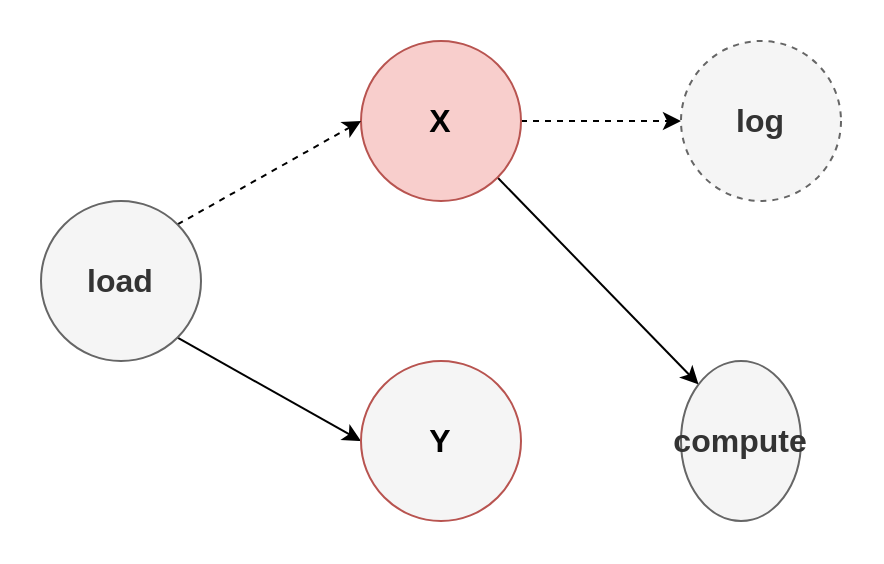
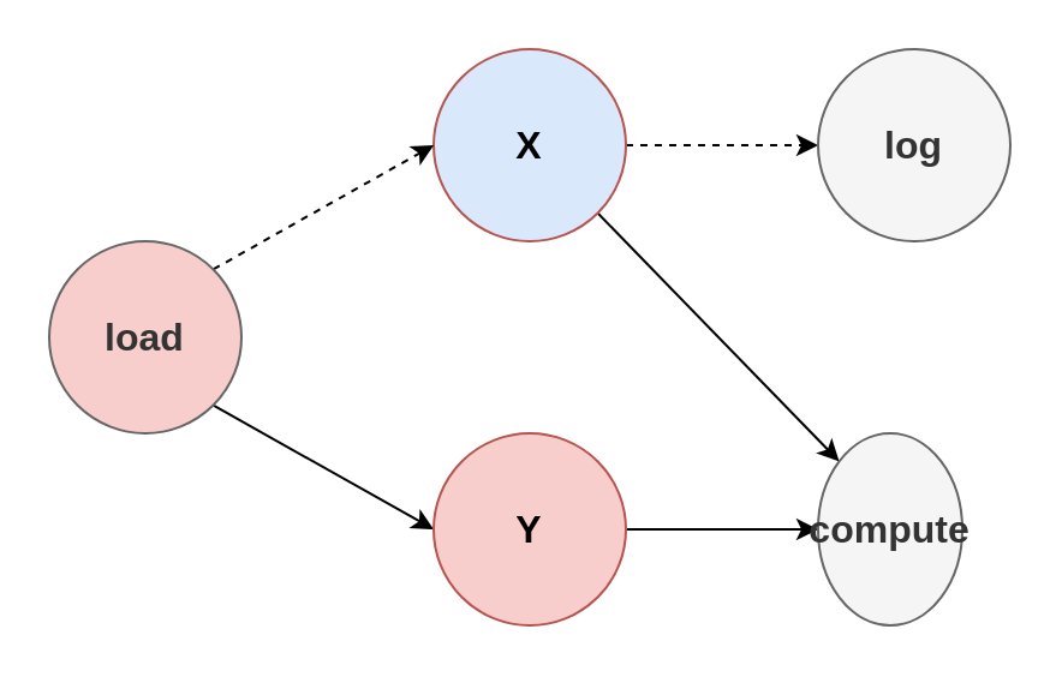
- <mxCell id="4" value="&lt;font size=&quot;3&quot;&gt;&lt;b&gt;X&lt;/b&gt;&lt;/font&gt;" style="ellipse;whiteSpace=wrap;html=1;aspect=fixed;fillColor=#f8cecc;strokeColor=#b85450;" parent="1" vertex="1"><mxGeometry x="180" y="20" width="80" height="80" as="geometry" /></mxCell>
+ <mxCell id="4" value="&lt;font size=&quot;3&quot;&gt;&lt;b&gt;X&lt;/b&gt;&lt;/font&gt;" style="ellipse;whiteSpace=wrap;html=1;aspect=fixed;fillColor=#dae8fc;strokeColor=#b85450;" parent="1" vertex="1"><mxGeometry x="180" y="20" width="80" height="80" as="geometry" /></mxCell>
- <mxCell id="8" value="&lt;font size=&quot;3&quot;&gt;&lt;b&gt;log&lt;/b&gt;&lt;/font&gt;" style="ellipse;whiteSpace=wrap;html=1;aspect=fixed;fillColor=#f5f5f5;strokeColor=#666666;fontColor=#333333;dashed=1;" vertex="1" parent="1"><mxGeometry x="340" y="20" width="80" height="80" as="geometry" /></mxCell>
+ <mxCell id="8" value="&lt;font size=&quot;3&quot;&gt;&lt;b&gt;log&lt;/b&gt;&lt;/font&gt;" style="ellipse;whiteSpace=wrap;html=1;aspect=fixed;fillColor=#f5f5f5;strokeColor=#666666;fontColor=#333333;" vertex="1" parent="1"><mxGeometry x="340" y="20" width="80" height="80" as="geometry" /></mxCell>
- <mxCell id="7" value="&lt;font size=&quot;3&quot;&gt;&lt;b&gt;load&lt;/b&gt;&lt;/font&gt;" style="ellipse;whiteSpace=wrap;html=1;aspect=fixed;fillColor=#f5f5f5;strokeColor=#666666;fontColor=#333333;" parent="1" vertex="1"><mxGeometry x="20" y="100" width="80" height="80" as="geometry" /></mxCell>
+ <mxCell id="7" value="&lt;font size=&quot;3&quot;&gt;&lt;b&gt;load&lt;/b&gt;&lt;/font&gt;" style="ellipse;whiteSpace=wrap;html=1;aspect=fixed;fillColor=#f8cecc;strokeColor=#666666;fontColor=#333333;" parent="1" vertex="1"><mxGeometry x="20" y="100" width="80" height="80" as="geometry" /></mxCell>
- <mxCell id="10" value="&lt;font size=&quot;3&quot;&gt;&lt;b&gt;Y&lt;/b&gt;&lt;/font&gt;" style="ellipse;whiteSpace=wrap;html=1;aspect=fixed;fillColor=#f5f5f5;strokeColor=#b85450;" vertex="1" parent="1"><mxGeometry x="180" y="180" width="80" height="80" as="geometry" /></mxCell>
+ <mxCell id="10" value="&lt;font size=&quot;3&quot;&gt;&lt;b&gt;Y&lt;/b&gt;&lt;/font&gt;" style="ellipse;whiteSpace=wrap;html=1;aspect=fixed;fillColor=#f8cecc;strokeColor=#b85450;" vertex="1" parent="1"><mxGeometry x="180" y="180" width="80" height="80" as="geometry" /></mxCell>
+ <mxCell id="9" value="" style="edgeStyle=none;rounded=0;orthogonalLoop=1;jettySize=auto;html=1;" edge="1" parent="1" source="10" target="11"><mxGeometry relative="1" as="geometry" /></mxCell>
